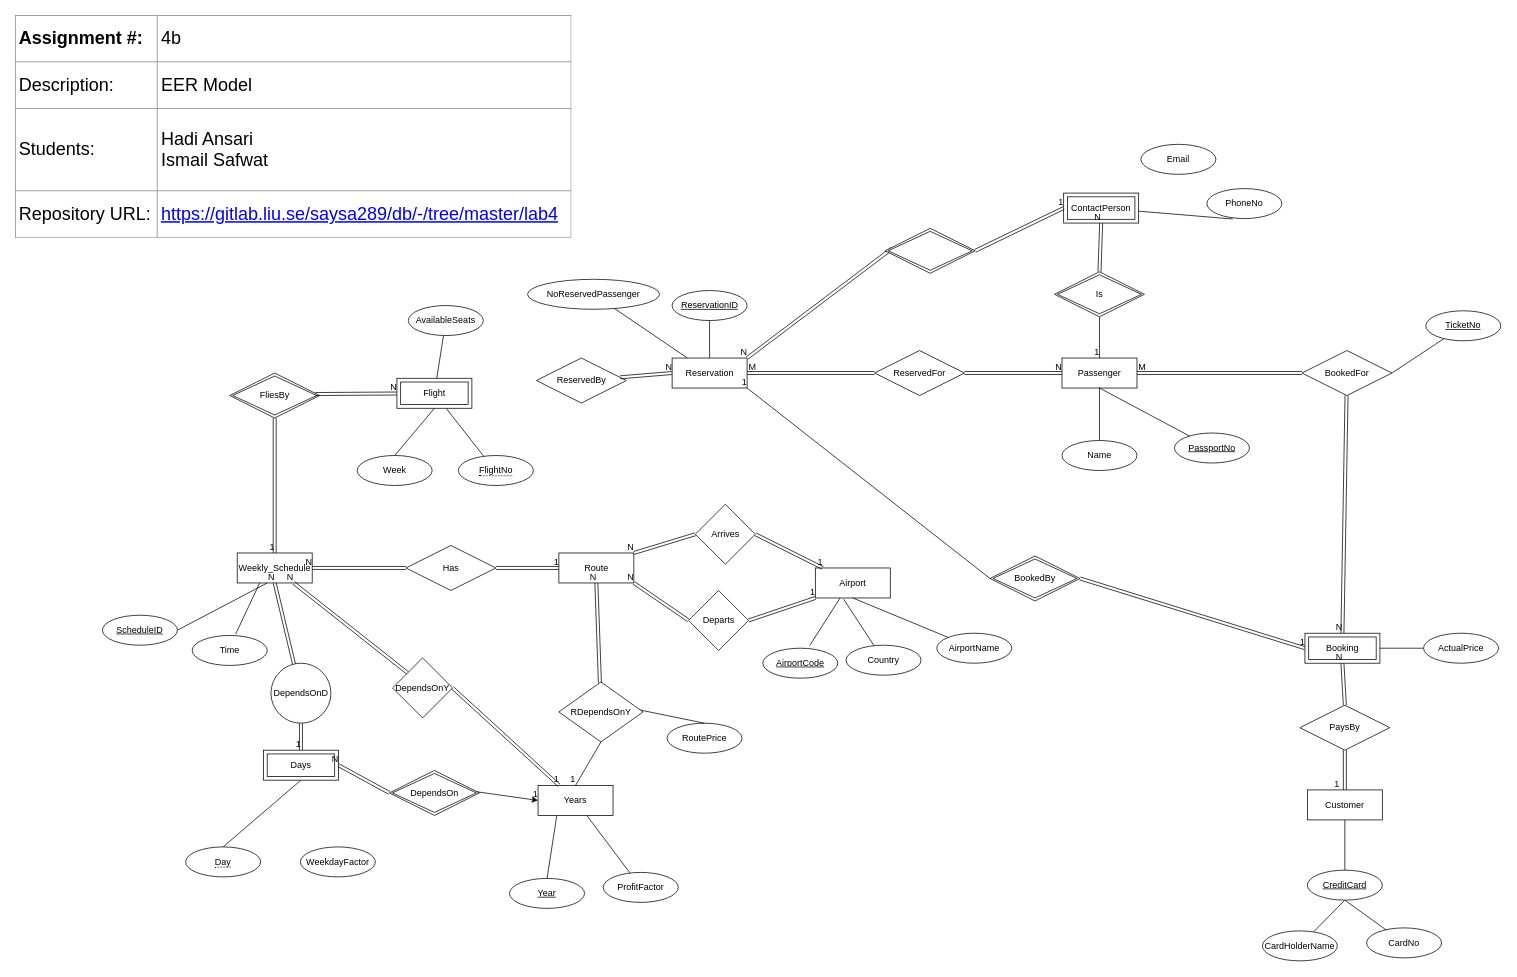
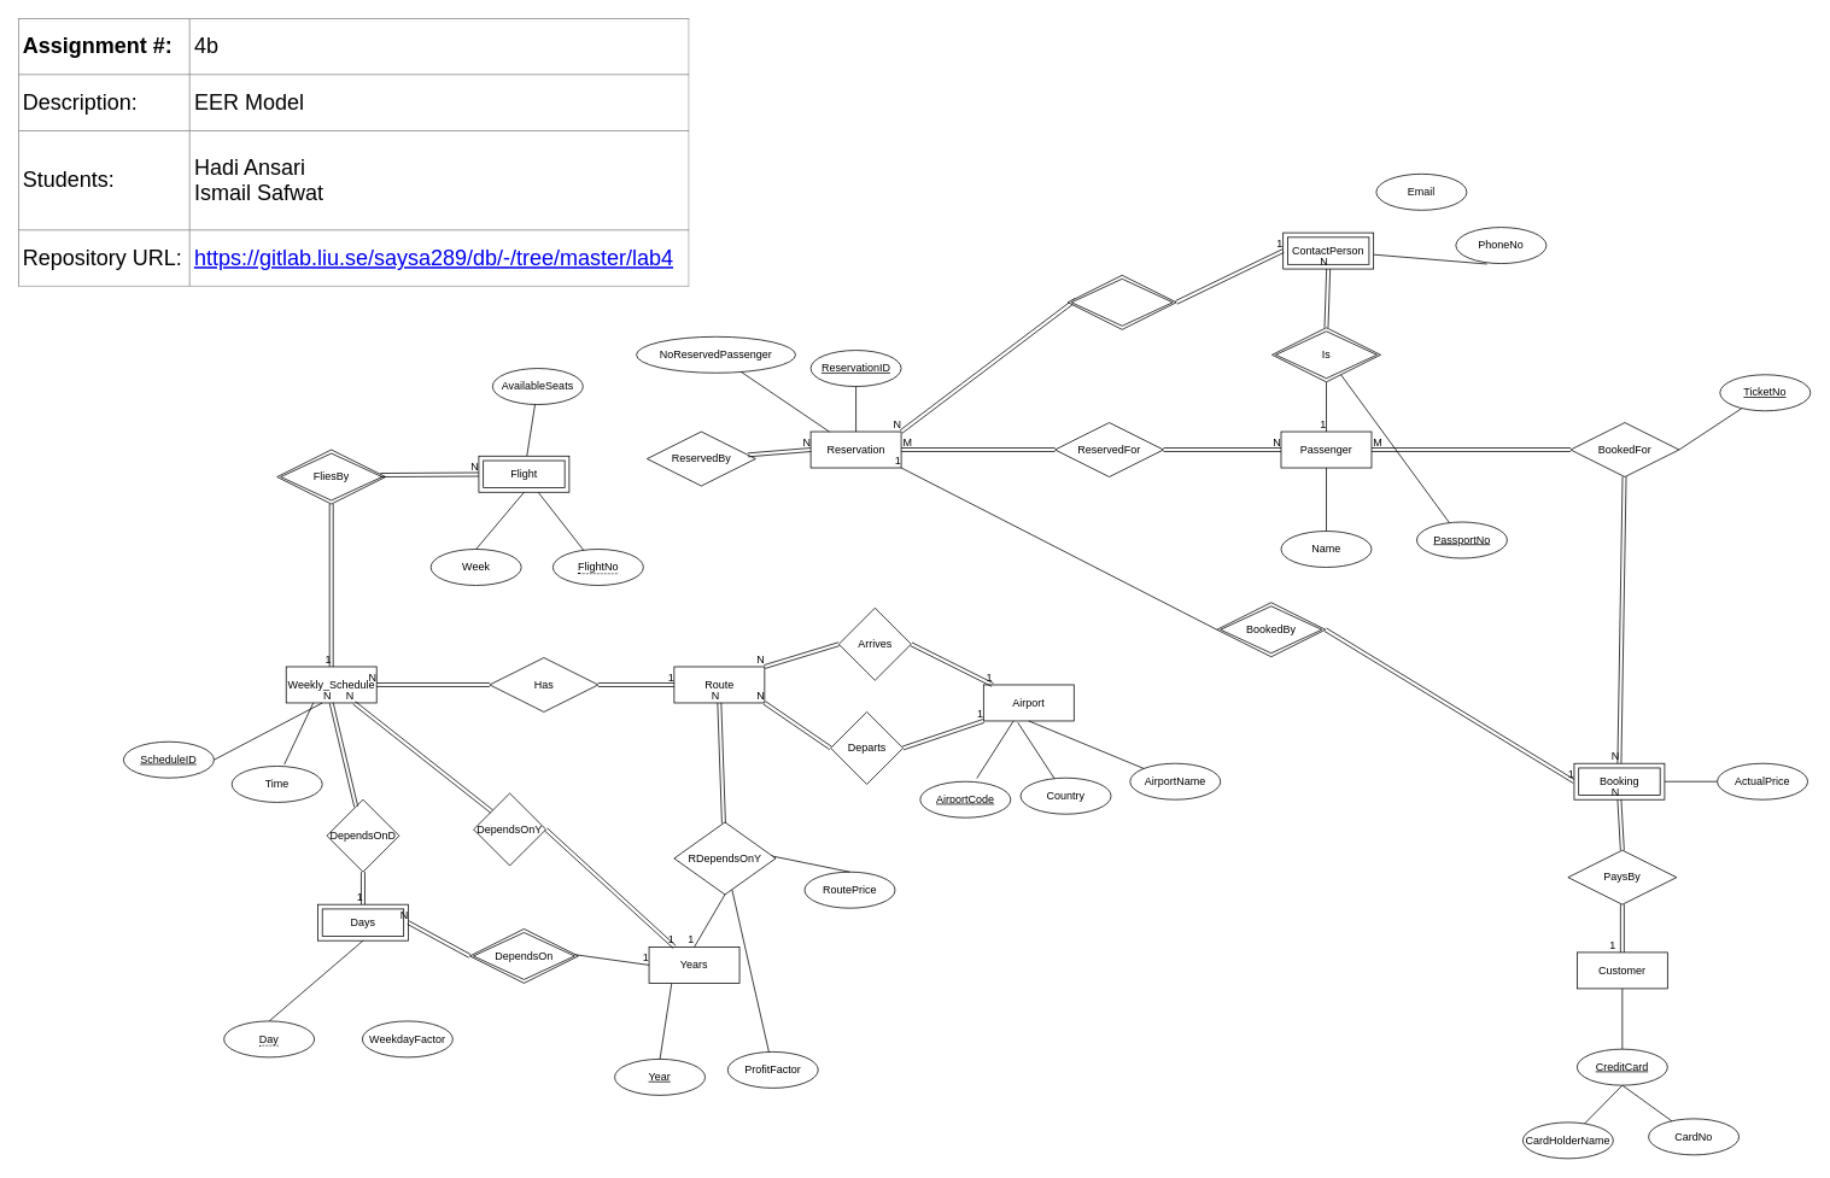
- <mxCell id="23" value="" style="endArrow=none;html=1;rounded=0;entryX=0.5;entryY=1;entryDx=0;entryDy=0;" parent="1" source="22" target="19" edge="1"><mxGeometry relative="1" as="geometry"><mxPoint x="1375.77" y="717" as="sourcePoint" /><mxPoint x="1467.37" y="637.48" as="targetPoint" /></mxGeometry></mxCell>
+ <mxCell id="23" value="" style="endArrow=none;html=1;rounded=0;" parent="1" source="22" target="114" edge="1"><mxGeometry relative="1" as="geometry"><mxPoint x="1375.77" y="717" as="sourcePoint" /><mxPoint x="1467.37" y="637.48" as="targetPoint" /></mxGeometry></mxCell>
- <mxCell id="86" value="BookedBy" style="shape=rhombus;double=1;perimeter=rhombusPerimeter;whiteSpace=wrap;html=1;align=center;" parent="1" vertex="1"><mxGeometry x="1319.77" y="741" width="120" height="60" as="geometry" /></mxCell>
+ <mxCell id="86" value="BookedBy" style="shape=rhombus;double=1;perimeter=rhombusPerimeter;whiteSpace=wrap;html=1;align=center;" parent="1" vertex="1"><mxGeometry x="1344.77" y="666" width="120" height="60" as="geometry" /></mxCell>
- <mxCell id="94" value="DependsOnD" style="ellipse;whiteSpace=wrap;html=1;" parent="1" vertex="1"><mxGeometry x="360.77" y="884" width="80" height="80" as="geometry" /></mxCell>
+ <mxCell id="94" value="DependsOnD" style="rhombus;whiteSpace=wrap;html=1;" parent="1" vertex="1"><mxGeometry x="360.77" y="884" width="80" height="80" as="geometry" /></mxCell>
- <mxCell id="104" value="" style="endArrow=classic;html=1;rounded=0;exitX=0.944;exitY=0.467;exitDx=0;exitDy=0;entryX=0;entryY=0.5;entryDx=0;entryDy=0;exitPerimeter=0;" parent="1" source="124" target="65" edge="1"><mxGeometry relative="1" as="geometry"><mxPoint x="620.77" y="1060" as="sourcePoint" /><mxPoint x="750" y="1180" as="targetPoint" /></mxGeometry></mxCell>
+ <mxCell id="104" value="" style="endArrow=none;html=1;rounded=0;exitX=0.944;exitY=0.467;exitDx=0;exitDy=0;entryX=0;entryY=0.5;entryDx=0;entryDy=0;exitPerimeter=0;" parent="1" source="124" target="65" edge="1"><mxGeometry relative="1" as="geometry"><mxPoint x="620.77" y="1060" as="sourcePoint" /><mxPoint x="750" y="1180" as="targetPoint" /></mxGeometry></mxCell>
- <mxCell id="67" value="" style="endArrow=none;html=1;rounded=0;" parent="1" source="66" target="65" edge="1"><mxGeometry relative="1" as="geometry"><mxPoint x="816" y="1252.01" as="sourcePoint" /><mxPoint x="870" y="1209.01" as="targetPoint" /></mxGeometry></mxCell>
+ <mxCell id="67" value="" style="endArrow=none;html=1;rounded=0;" parent="1" source="66" target="106" edge="1"><mxGeometry relative="1" as="geometry"><mxPoint x="816" y="1252.01" as="sourcePoint" /><mxPoint x="870" y="1209.01" as="targetPoint" /></mxGeometry></mxCell>
